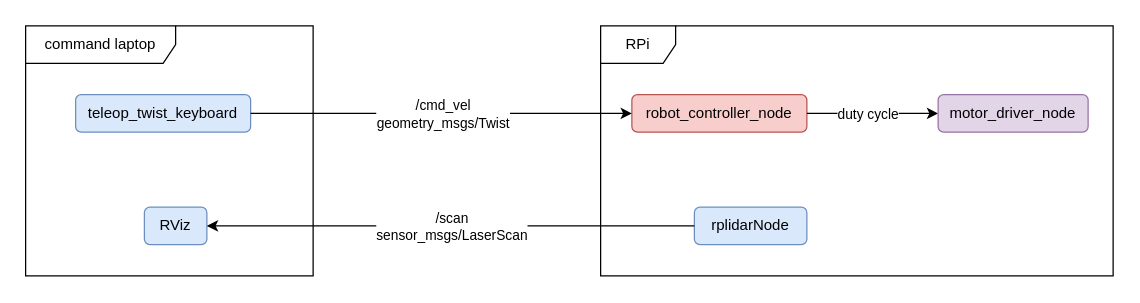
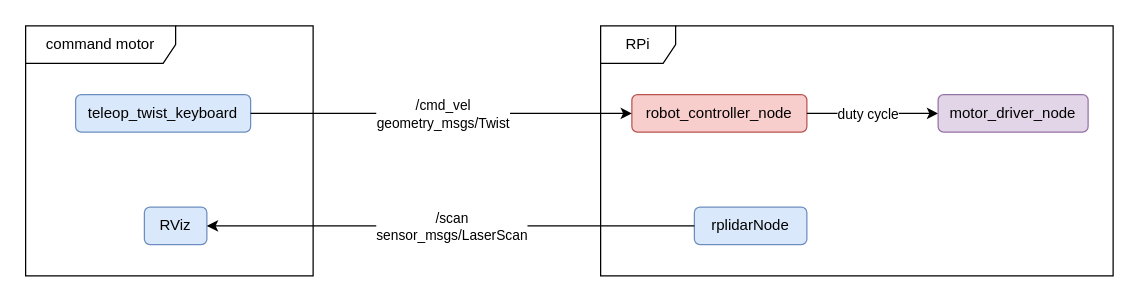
- <mxCell id="13" value="command laptop" style="shape=umlFrame;whiteSpace=wrap;html=1;pointerEvents=0;width=120;height=30;" parent="1" vertex="1"><mxGeometry x="20" y="20" width="230" height="200" as="geometry" /></mxCell>
+ <mxCell id="13" value="command motor" style="shape=umlFrame;whiteSpace=wrap;html=1;pointerEvents=0;width=120;height=30;" parent="1" vertex="1"><mxGeometry x="20" y="20" width="230" height="200" as="geometry" /></mxCell>
